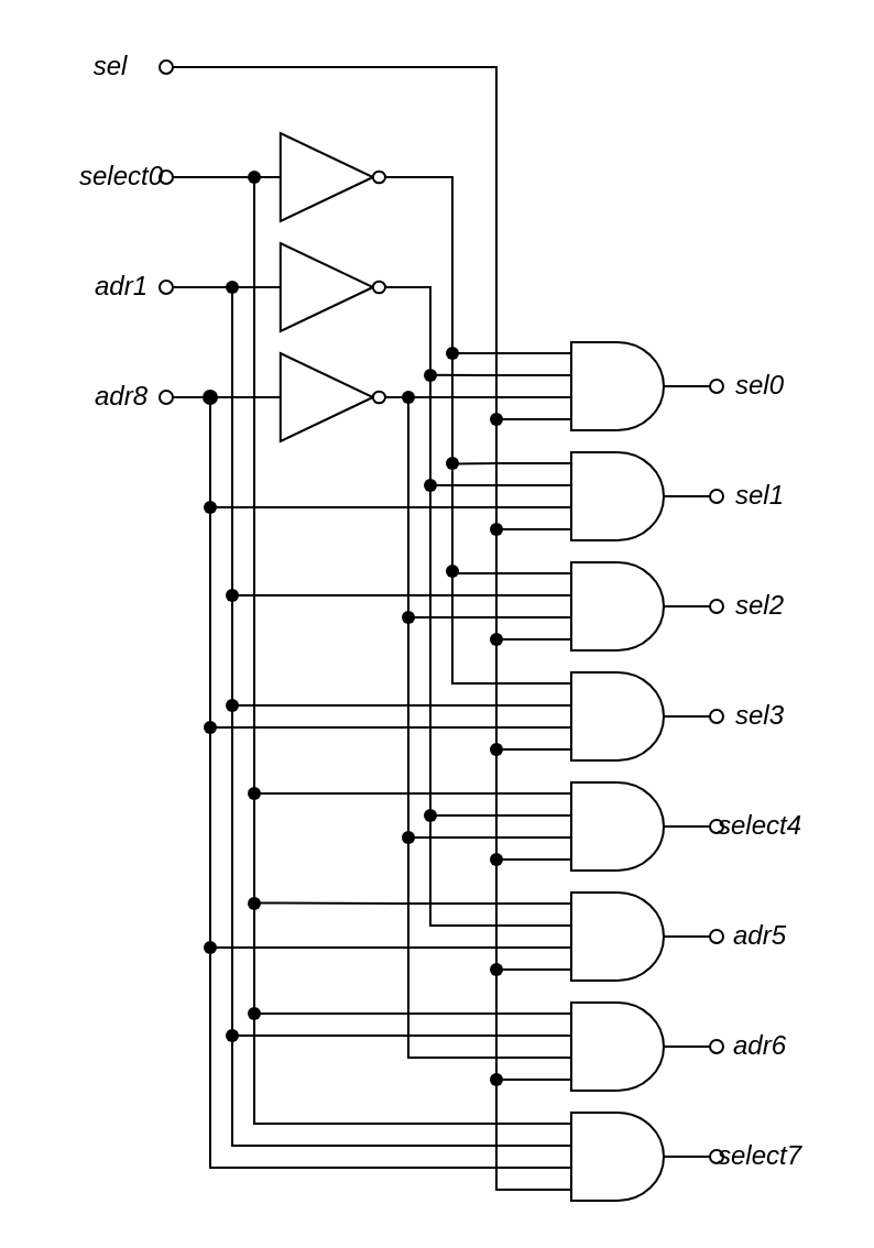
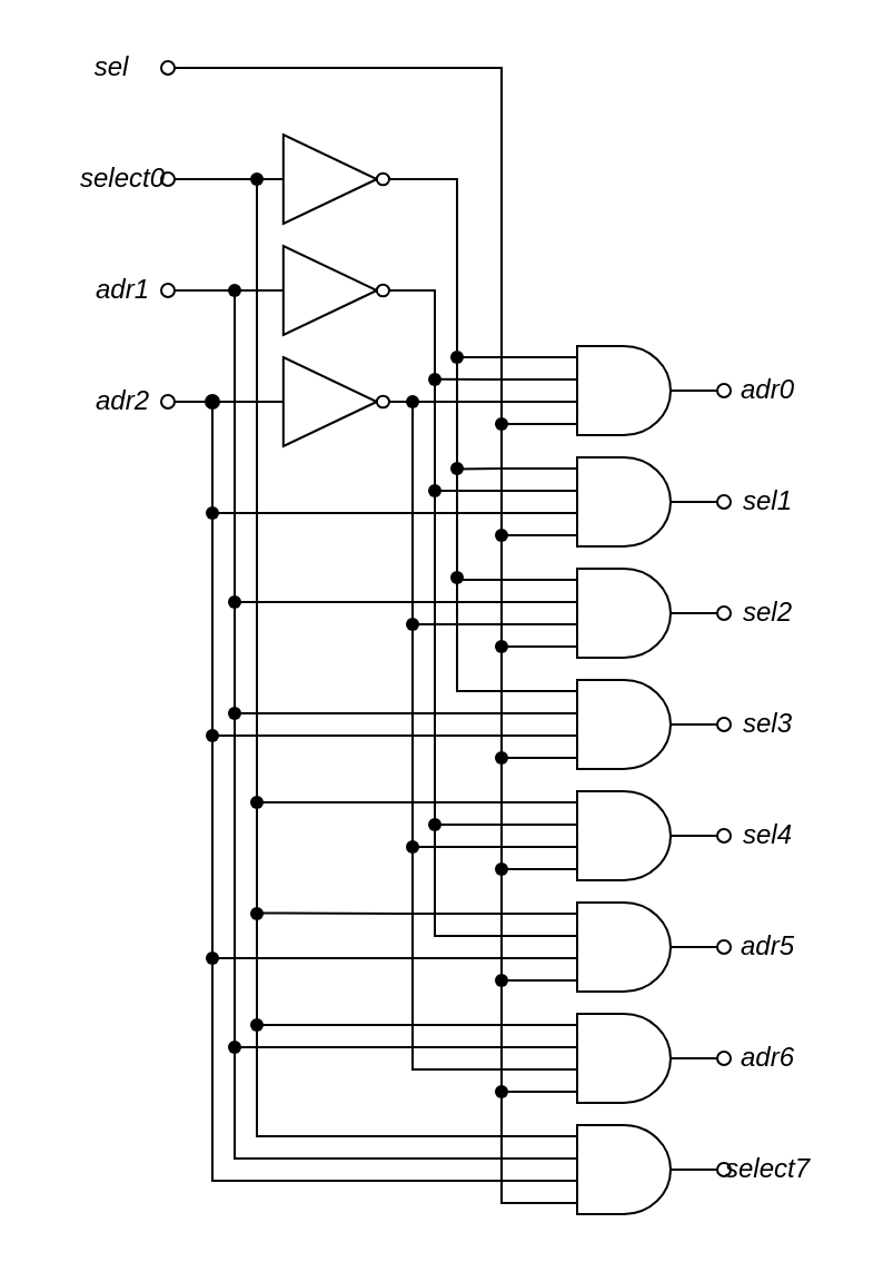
- <mxCell id="26" value="&lt;i&gt;sel0&lt;/i&gt;" style="text;html=1;align=center;verticalAlign=middle;whiteSpace=wrap;rounded=0;" vertex="1" parent="1"><mxGeometry x="315" y="160" width="60" height="30" as="geometry" /></mxCell>
+ <mxCell id="26" value="&lt;i&gt;adr0&lt;/i&gt;" style="text;html=1;align=center;verticalAlign=middle;whiteSpace=wrap;rounded=0;" vertex="1" parent="1"><mxGeometry x="315" y="160" width="60" height="30" as="geometry" /></mxCell>
- <mxCell id="17" value="&lt;i&gt;adr8&lt;/i&gt;" style="text;html=1;align=center;verticalAlign=middle;whiteSpace=wrap;rounded=0;" vertex="1" parent="1"><mxGeometry x="25" y="165" width="60" height="30" as="geometry" /></mxCell>
+ <mxCell id="17" value="&lt;i&gt;adr2&lt;/i&gt;" style="text;html=1;align=center;verticalAlign=middle;whiteSpace=wrap;rounded=0;" vertex="1" parent="1"><mxGeometry x="25" y="165" width="60" height="30" as="geometry" /></mxCell>
- <mxCell id="53" value="&lt;i&gt;select4&lt;/i&gt;" style="text;html=1;align=center;verticalAlign=middle;whiteSpace=wrap;rounded=0;" vertex="1" parent="1"><mxGeometry x="315" y="360" width="60" height="30" as="geometry" /></mxCell>
+ <mxCell id="53" value="&lt;i&gt;sel4&lt;/i&gt;" style="text;html=1;align=center;verticalAlign=middle;whiteSpace=wrap;rounded=0;" vertex="1" parent="1"><mxGeometry x="315" y="360" width="60" height="30" as="geometry" /></mxCell>
